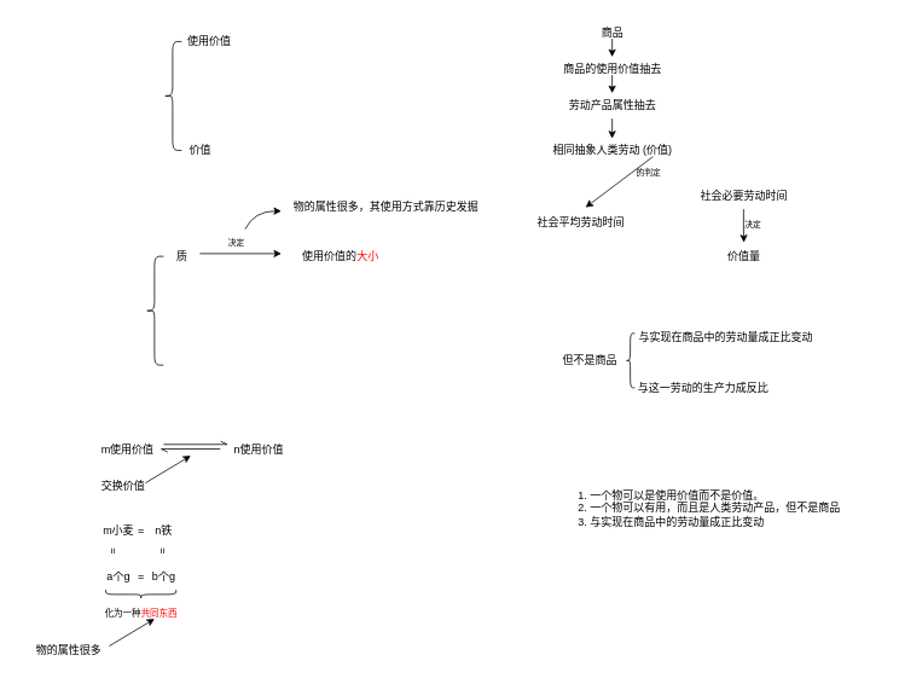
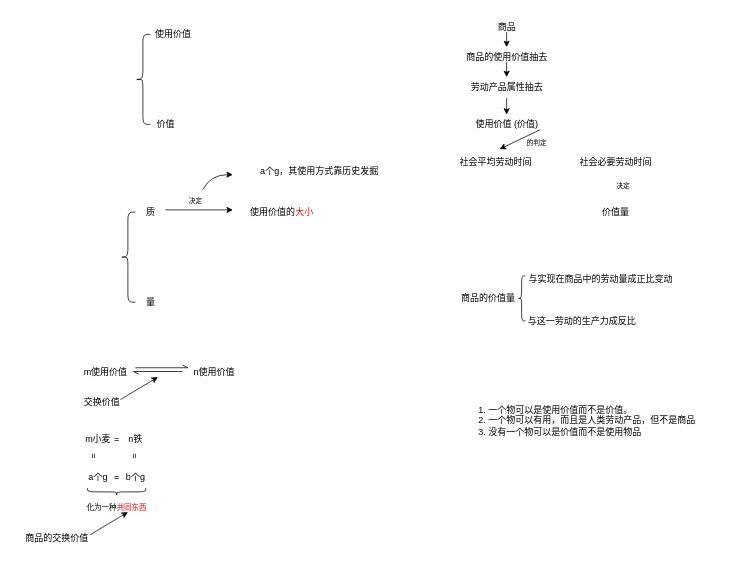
- <mxCell id="38" value="相同抽象人类劳动 (价值)" style="text;html=1;align=center;verticalAlign=middle;resizable=0;points=[];autosize=1;strokeColor=none;fillColor=none;" parent="1" vertex="1"><mxGeometry x="600" y="150" width="150" height="30" as="geometry" /></mxCell>
+ <mxCell id="38" value="使用价值 (价值)" style="text;html=1;align=center;verticalAlign=middle;resizable=0;points=[];autosize=1;strokeColor=none;fillColor=none;" parent="1" vertex="1"><mxGeometry x="600" y="150" width="150" height="30" as="geometry" /></mxCell>
- <mxCell id="12" value="物的属性很多，其使用方式靠历史发掘" style="text;html=1;align=center;verticalAlign=middle;resizable=0;points=[];autosize=1;strokeColor=none;fillColor=none;" parent="1" vertex="1"><mxGeometry x="310" y="212" width="230" height="30" as="geometry" /></mxCell>
+ <mxCell id="12" value="a个g，其使用方式靠历史发掘" style="text;html=1;align=center;verticalAlign=middle;resizable=0;points=[];autosize=1;strokeColor=none;fillColor=none;" parent="1" vertex="1"><mxGeometry x="310" y="212" width="230" height="30" as="geometry" /></mxCell>
- <mxCell id="39" value="社会平均劳动时间" style="text;html=1;align=center;verticalAlign=middle;resizable=0;points=[];autosize=1;strokeColor=none;fillColor=none;" parent="1" vertex="1"><mxGeometry x="580" y="230" width="120" height="30" as="geometry" /></mxCell>
+ <mxCell id="39" value="社会平均劳动时间" style="text;html=1;align=center;verticalAlign=middle;resizable=0;points=[];autosize=1;strokeColor=none;fillColor=none;" parent="1" vertex="1"><mxGeometry x="600" y="200" width="120" height="30" as="geometry" /></mxCell>
- <mxCell id="44" style="edgeStyle=orthogonalEdgeStyle;rounded=0;orthogonalLoop=1;jettySize=auto;html=1;entryX=0.506;entryY=-0.011;entryDx=0;entryDy=0;entryPerimeter=0;" parent="1" source="42" target="43" edge="1"><mxGeometry relative="1" as="geometry" /></mxCell>
- <mxCell id="46" value="但不是商品" style="text;html=1;align=center;verticalAlign=middle;resizable=0;points=[];autosize=1;strokeColor=none;fillColor=none;" parent="1" vertex="1"><mxGeometry x="600" y="382" width="100" height="30" as="geometry" /></mxCell>
+ <mxCell id="46" value="商品的价值量" style="text;html=1;align=center;verticalAlign=middle;resizable=0;points=[];autosize=1;strokeColor=none;fillColor=none;" parent="1" vertex="1"><mxGeometry x="600" y="382" width="100" height="30" as="geometry" /></mxCell>
+ <mxCell id="7" value="量" style="text;html=1;align=center;verticalAlign=middle;resizable=0;points=[];autosize=1;strokeColor=none;fillColor=none;" parent="1" vertex="1"><mxGeometry x="180" y="387" width="40" height="30" as="geometry" /></mxCell>
- <mxCell id="50" value="&lt;ol&gt;&lt;li&gt;一个物可以是使用价值而不是价值。&lt;/li&gt;&lt;li&gt;一个物可以有用，而且是人类劳动产品，但不是商品&lt;/li&gt;&lt;li&gt;与实现在商品中的劳动量成正比变动&lt;/li&gt;&lt;/ol&gt;" style="text;strokeColor=none;fillColor=none;html=1;whiteSpace=wrap;verticalAlign=middle;overflow=hidden;" vertex="1" parent="1"><mxGeometry x="609" y="520" width="361" height="80" as="geometry" /></mxCell>
+ <mxCell id="50" value="&lt;ol&gt;&lt;li&gt;一个物可以是使用价值而不是价值。&lt;/li&gt;&lt;li&gt;一个物可以有用，而且是人类劳动产品，但不是商品&lt;/li&gt;&lt;li&gt;没有一个物可以是价值而不是使用物品&lt;/li&gt;&lt;/ol&gt;" style="text;strokeColor=none;fillColor=none;html=1;whiteSpace=wrap;verticalAlign=middle;overflow=hidden;" vertex="1" parent="1"><mxGeometry x="609" y="520" width="361" height="80" as="geometry" /></mxCell>
- <mxCell id="29" value="物的属性很多" style="text;html=1;align=center;verticalAlign=middle;resizable=0;points=[];autosize=1;strokeColor=none;fillColor=none;" parent="1" vertex="1"><mxGeometry x="20" y="702" width="110" height="30" as="geometry" /></mxCell>
+ <mxCell id="29" value="商品的交换价值" style="text;html=1;align=center;verticalAlign=middle;resizable=0;points=[];autosize=1;strokeColor=none;fillColor=none;" parent="1" vertex="1"><mxGeometry x="20" y="702" width="110" height="30" as="geometry" /></mxCell>
